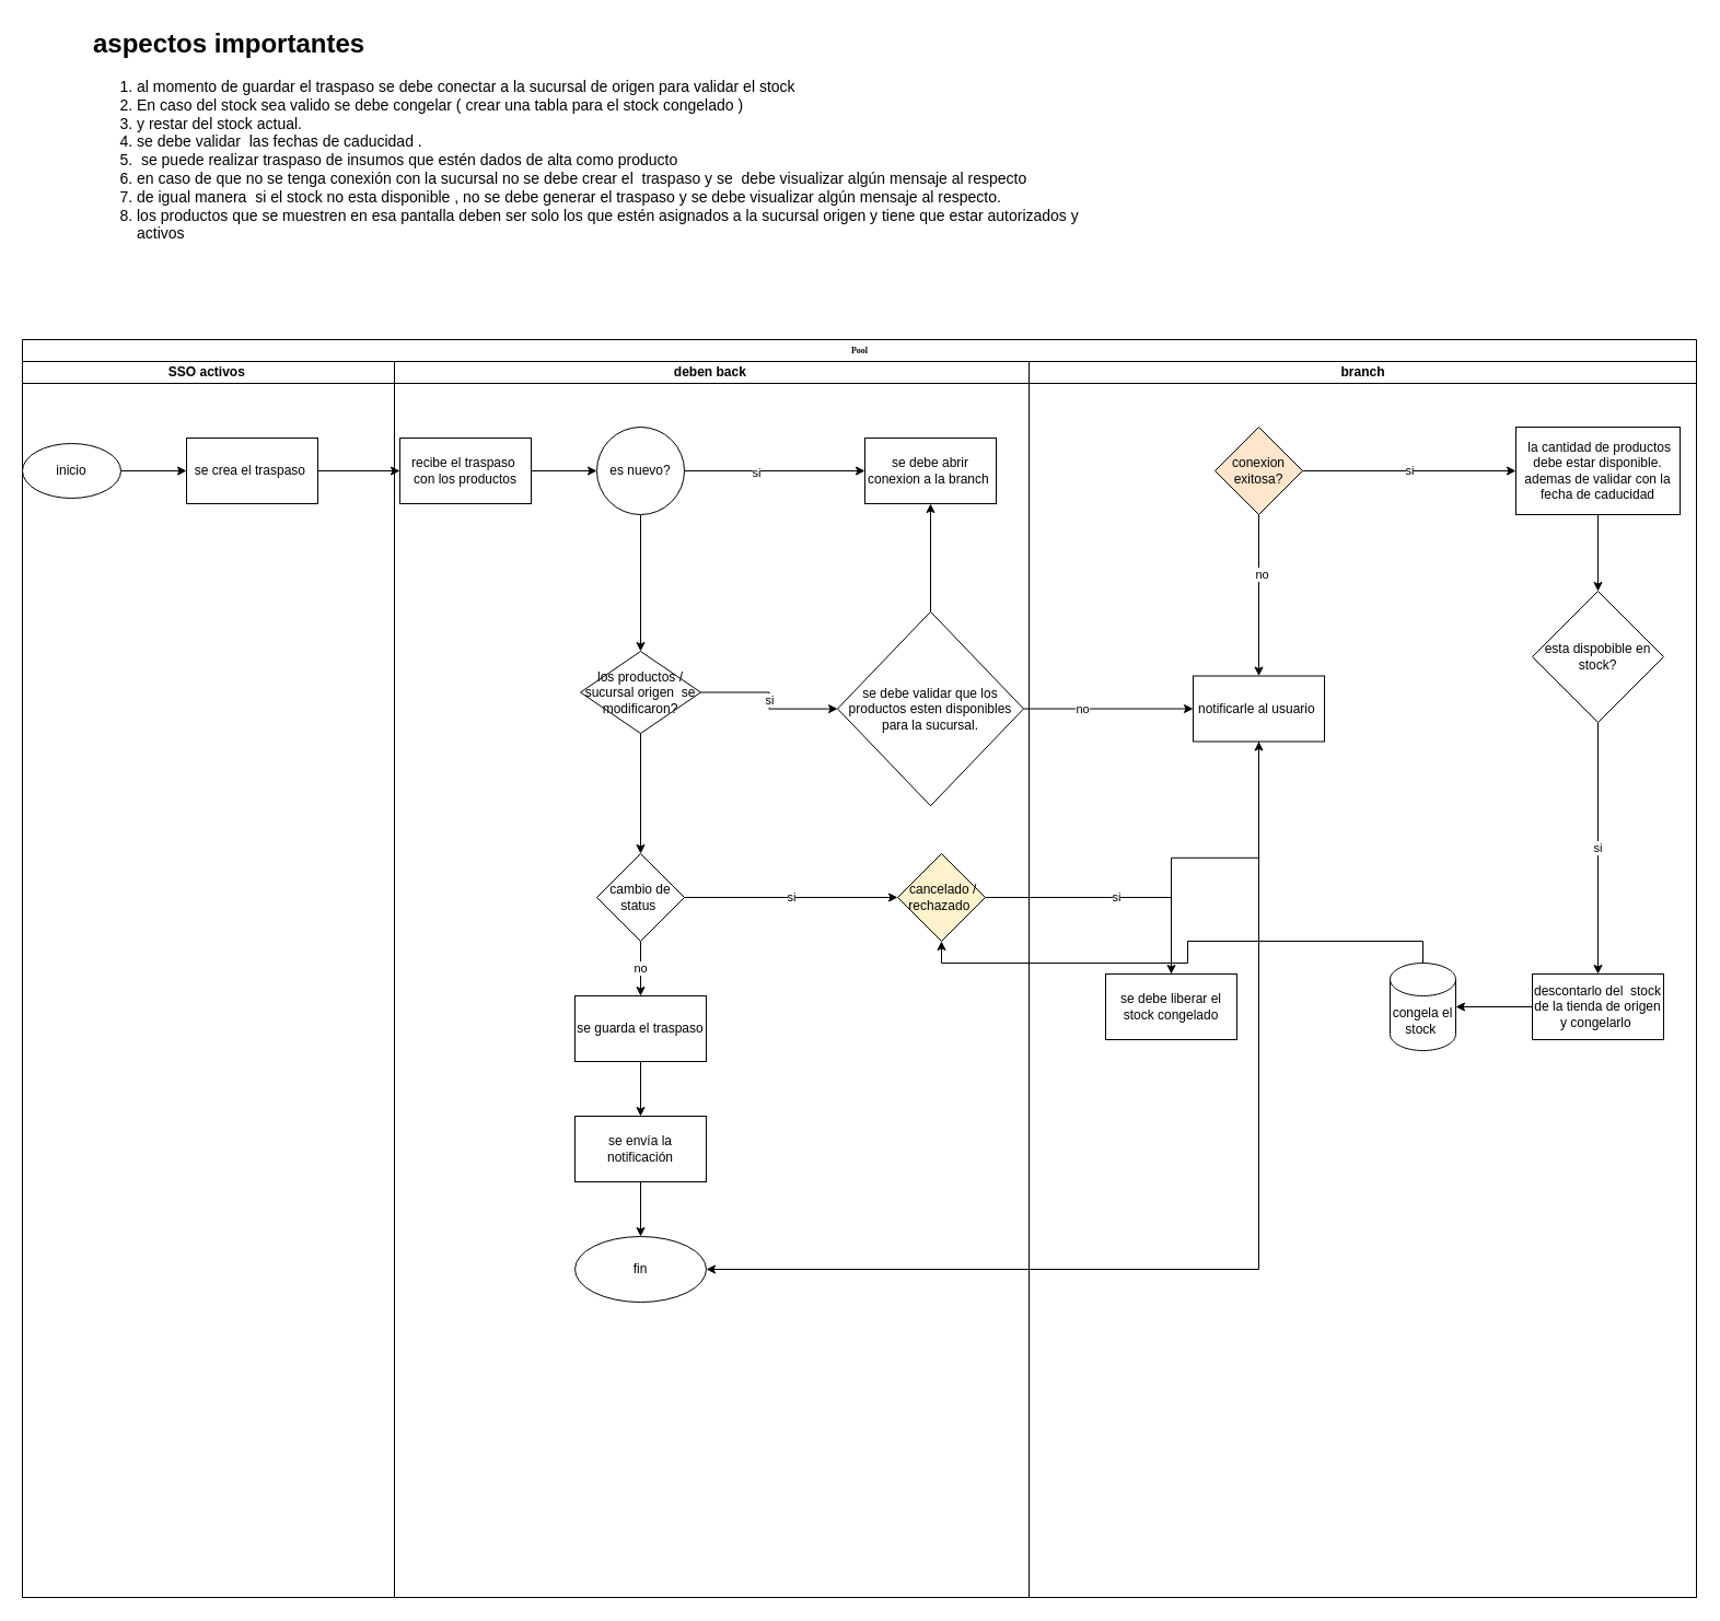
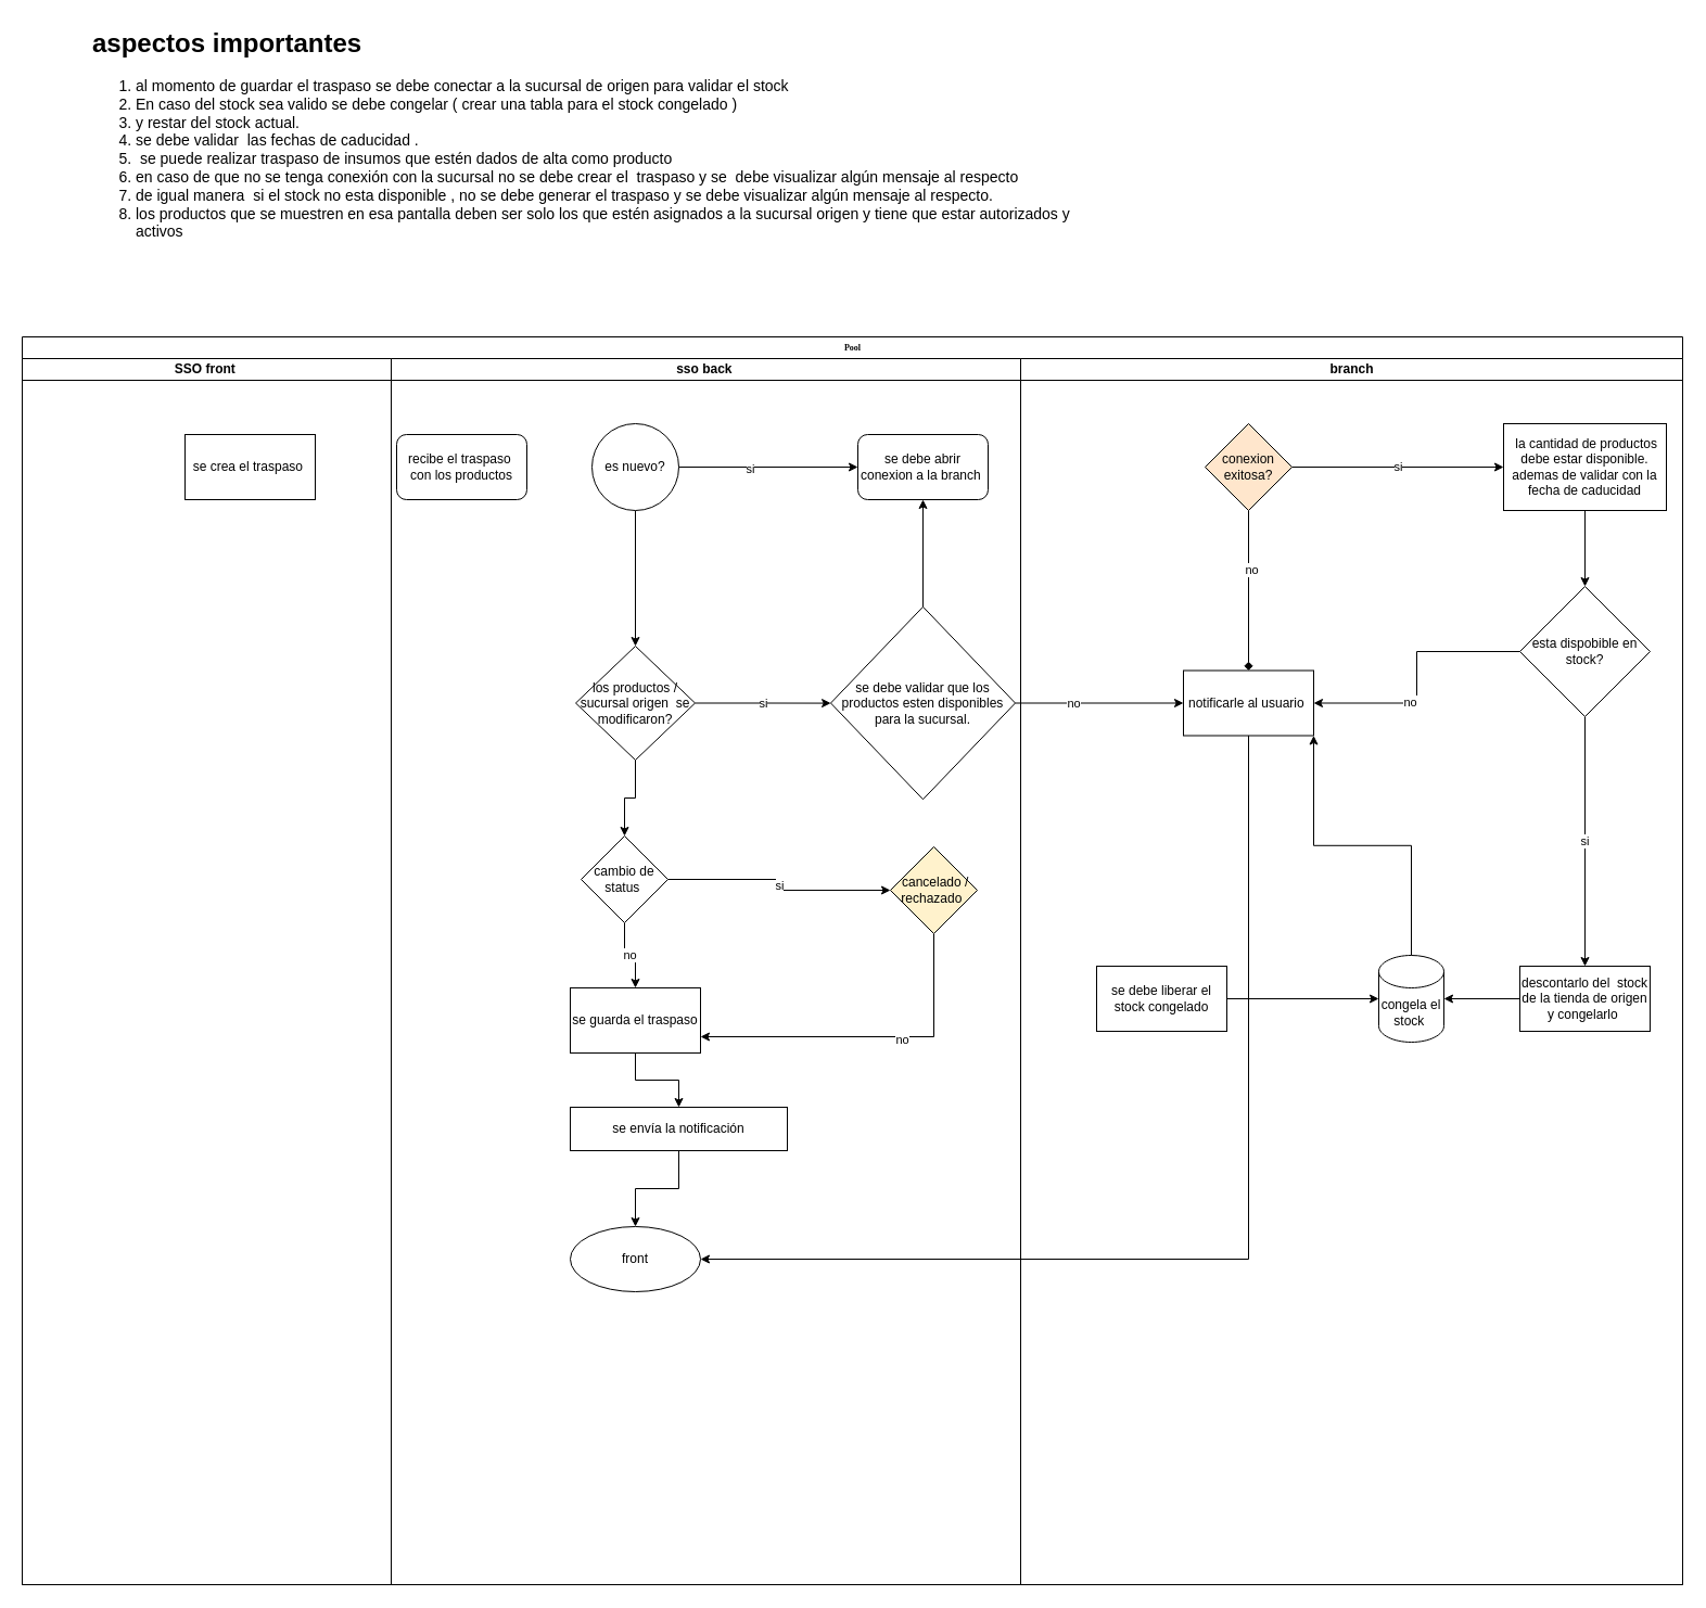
- <mxCell id="3" value="SSO activos&amp;nbsp;" style="swimlane;html=1;startSize=20;" parent="2" vertex="1"><mxGeometry y="20" width="340" height="1130" as="geometry" /></mxCell>
+ <mxCell id="3" value="SSO front&amp;nbsp;" style="swimlane;html=1;startSize=20;" parent="2" vertex="1"><mxGeometry y="20" width="340" height="1130" as="geometry" /></mxCell>
- <mxCell id="12" value="deben back&lt;span style=&quot;white-space: pre&quot;&gt; &lt;/span&gt;" style="swimlane;html=1;startSize=20;" parent="2" vertex="1"><mxGeometry x="340" y="20" width="580" height="1130" as="geometry" /></mxCell>
+ <mxCell id="12" value="sso back&lt;span style=&quot;white-space: pre&quot;&gt; &lt;/span&gt;" style="swimlane;html=1;startSize=20;" parent="2" vertex="1"><mxGeometry x="340" y="20" width="580" height="1130" as="geometry" /></mxCell>
- <mxCell id="4" value="inicio" style="ellipse;whiteSpace=wrap;html=1;" parent="3" vertex="1"><mxGeometry y="75" width="90" height="50" as="geometry" /></mxCell>
- <mxCell id="6" value="" style="edgeStyle=orthogonalEdgeStyle;rounded=0;orthogonalLoop=1;jettySize=auto;html=1;" parent="3" source="4" target="5" edge="1"><mxGeometry relative="1" as="geometry" /></mxCell>
- <mxCell id="7" value="" style="edgeStyle=orthogonalEdgeStyle;rounded=0;orthogonalLoop=1;jettySize=auto;html=1;" parent="2" source="5" target="14" edge="1"><mxGeometry relative="1" as="geometry" /></mxCell>
- <mxCell id="14" value="recibe el traspaso&amp;nbsp; con los productos" style="whiteSpace=wrap;html=1;" parent="12" vertex="1"><mxGeometry x="5" y="70" width="120" height="60" as="geometry" /></mxCell>
+ <mxCell id="14" value="recibe el traspaso&amp;nbsp; con los productos" style="whiteSpace=wrap;html=1;rounded=1;" parent="12" vertex="1"><mxGeometry x="5" y="70" width="120" height="60" as="geometry" /></mxCell>
- <mxCell id="13" value="" style="edgeStyle=orthogonalEdgeStyle;rounded=0;orthogonalLoop=1;jettySize=auto;html=1;" parent="12" source="14" target="16" edge="1"><mxGeometry relative="1" as="geometry" /></mxCell>
- <mxCell id="21" value="se debe abrir conexion a la branch&amp;nbsp;" style="whiteSpace=wrap;html=1;" parent="12" vertex="1"><mxGeometry x="430" y="70" width="120" height="60" as="geometry" /></mxCell>
+ <mxCell id="21" value="se debe abrir conexion a la branch&amp;nbsp;" style="whiteSpace=wrap;html=1;rounded=1;" parent="12" vertex="1"><mxGeometry x="430" y="70" width="120" height="60" as="geometry" /></mxCell>
- <mxCell id="46" value="" style="edgeStyle=orthogonalEdgeStyle;rounded=0;orthogonalLoop=1;jettySize=auto;html=1;" parent="36" source="42" target="45" edge="1"><mxGeometry relative="1" as="geometry" /></mxCell>
+ <mxCell id="46" value="" style="edgeStyle=orthogonalEdgeStyle;rounded=0;orthogonalLoop=1;jettySize=auto;html=1;endArrow=diamond;" parent="36" source="42" target="45" edge="1"><mxGeometry relative="1" as="geometry" /></mxCell>
+ <mxCell id="48" style="edgeStyle=orthogonalEdgeStyle;rounded=0;orthogonalLoop=1;jettySize=auto;html=1;entryX=1;entryY=0.5;entryDx=0;entryDy=0;" parent="36" source="40" target="45" edge="1"><mxGeometry relative="1" as="geometry"><mxPoint x="80" y="260" as="targetPoint" /></mxGeometry></mxCell>
+ <mxCell id="49" value="no" style="edgeLabel;html=1;align=center;verticalAlign=middle;resizable=0;points=[];" parent="48" vertex="1" connectable="0"><mxGeometry x="0.255" y="-1" relative="1" as="geometry"><mxPoint as="offset" /></mxGeometry></mxCell>
- <mxCell id="18" value="los productos / sucursal origen&amp;nbsp; se modificaron?" style="rhombus;whiteSpace=wrap;html=1;" parent="12" vertex="1"><mxGeometry x="170" y="265" width="110" height="75" as="geometry" /></mxCell>
+ <mxCell id="18" value="los productos / sucursal origen&amp;nbsp; se modificaron?" style="rhombus;whiteSpace=wrap;html=1;" parent="12" vertex="1"><mxGeometry x="170" y="265" width="110" height="105" as="geometry" /></mxCell>
- <mxCell id="52" style="edgeStyle=orthogonalEdgeStyle;rounded=0;orthogonalLoop=1;jettySize=auto;html=1;" parent="36" source="51" target="45" edge="1"><mxGeometry relative="1" as="geometry" /></mxCell>
+ <mxCell id="52" style="edgeStyle=orthogonalEdgeStyle;rounded=0;orthogonalLoop=1;jettySize=auto;html=1;entryX=0;entryY=0.5;entryDx=0;entryDy=0;entryPerimeter=0;" parent="36" source="51" target="50" edge="1"><mxGeometry relative="1" as="geometry" /></mxCell>
- <mxCell id="30" value="cambio de status&amp;nbsp;" style="rhombus;whiteSpace=wrap;html=1;" parent="12" vertex="1"><mxGeometry x="185" y="450" width="80" height="80" as="geometry" /></mxCell>
+ <mxCell id="30" value="cambio de status&amp;nbsp;" style="rhombus;whiteSpace=wrap;html=1;" parent="12" vertex="1"><mxGeometry x="175" y="440" width="80" height="80" as="geometry" /></mxCell>
- <mxCell id="11" value="si" style="edgeStyle=orthogonalEdgeStyle;rounded=0;orthogonalLoop=1;jettySize=auto;html=1;" parent="2" source="34" target="51" edge="1"><mxGeometry relative="1" as="geometry" /></mxCell>
- <mxCell id="53" style="edgeStyle=orthogonalEdgeStyle;rounded=0;orthogonalLoop=1;jettySize=auto;html=1;exitX=0.5;exitY=0;exitDx=0;exitDy=0;exitPerimeter=0;" edge="1" parent="36" source="50" target="34"><mxGeometry relative="1" as="geometry"><mxPoint x="310" y="330" as="targetPoint" /></mxGeometry></mxCell>
+ <mxCell id="53" style="edgeStyle=orthogonalEdgeStyle;rounded=0;orthogonalLoop=1;jettySize=auto;html=1;exitX=0.5;exitY=0;exitDx=0;exitDy=0;exitPerimeter=0;entryX=1;entryY=1;entryDx=0;entryDy=0;" edge="1" parent="36" source="50" target="45"><mxGeometry relative="1" as="geometry"><mxPoint x="310" y="330" as="targetPoint" /></mxGeometry></mxCell>
+ <mxCell id="32" style="edgeStyle=orthogonalEdgeStyle;rounded=0;orthogonalLoop=1;jettySize=auto;html=1;entryX=1;entryY=0.75;entryDx=0;entryDy=0;exitX=0.5;exitY=1;exitDx=0;exitDy=0;" parent="12" source="34" target="20" edge="1"><mxGeometry relative="1" as="geometry"><Array as="points"><mxPoint x="500" y="625" /></Array></mxGeometry></mxCell>
+ <mxCell id="33" value="no" style="edgeLabel;html=1;align=center;verticalAlign=middle;resizable=0;points=[];" parent="32" vertex="1" connectable="0"><mxGeometry x="-0.192" y="2" relative="1" as="geometry"><mxPoint as="offset" /></mxGeometry></mxCell>
- <mxCell id="24" value="se envía la notificación" style="whiteSpace=wrap;html=1;" parent="12" vertex="1"><mxGeometry x="165" y="690" width="120" height="60" as="geometry" /></mxCell>
+ <mxCell id="24" value="se envía la notificación" style="whiteSpace=wrap;html=1;" parent="12" vertex="1"><mxGeometry x="165" y="690" width="200" height="40" as="geometry" /></mxCell>
- <mxCell id="27" value="fin" style="ellipse;whiteSpace=wrap;html=1;" parent="12" vertex="1"><mxGeometry x="165" y="800" width="120" height="60" as="geometry" /></mxCell>
+ <mxCell id="27" value="front" style="ellipse;whiteSpace=wrap;html=1;" parent="12" vertex="1"><mxGeometry x="165" y="800" width="120" height="60" as="geometry" /></mxCell>
